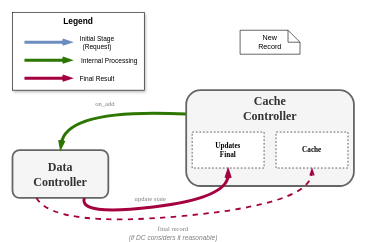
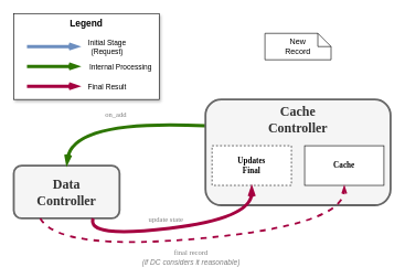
- <mxCell id="8" value="Cache" style="rounded=0;whiteSpace=wrap;html=1;fontFamily=American TypeWriter;fontStyle=1;dashed=1;" parent="5" vertex="1"><mxGeometry x="150" y="70" width="120" height="60" as="geometry" /></mxCell>
+ <mxCell id="8" value="Cache" style="rounded=0;whiteSpace=wrap;html=1;fontFamily=American TypeWriter;fontStyle=1;dashed=0;" parent="5" vertex="1"><mxGeometry x="150" y="70" width="120" height="60" as="geometry" /></mxCell>
